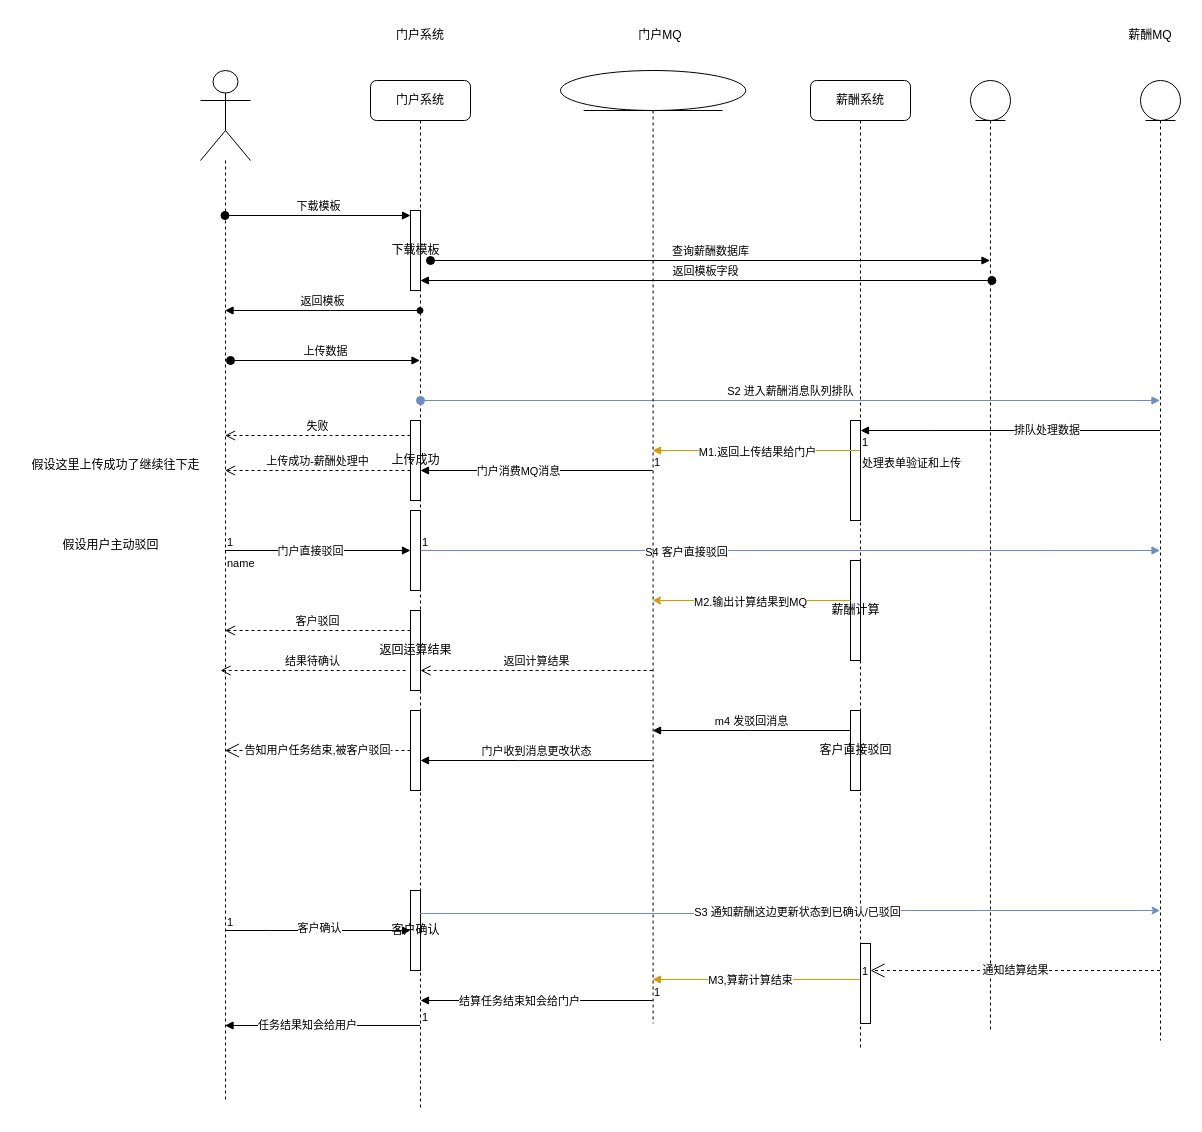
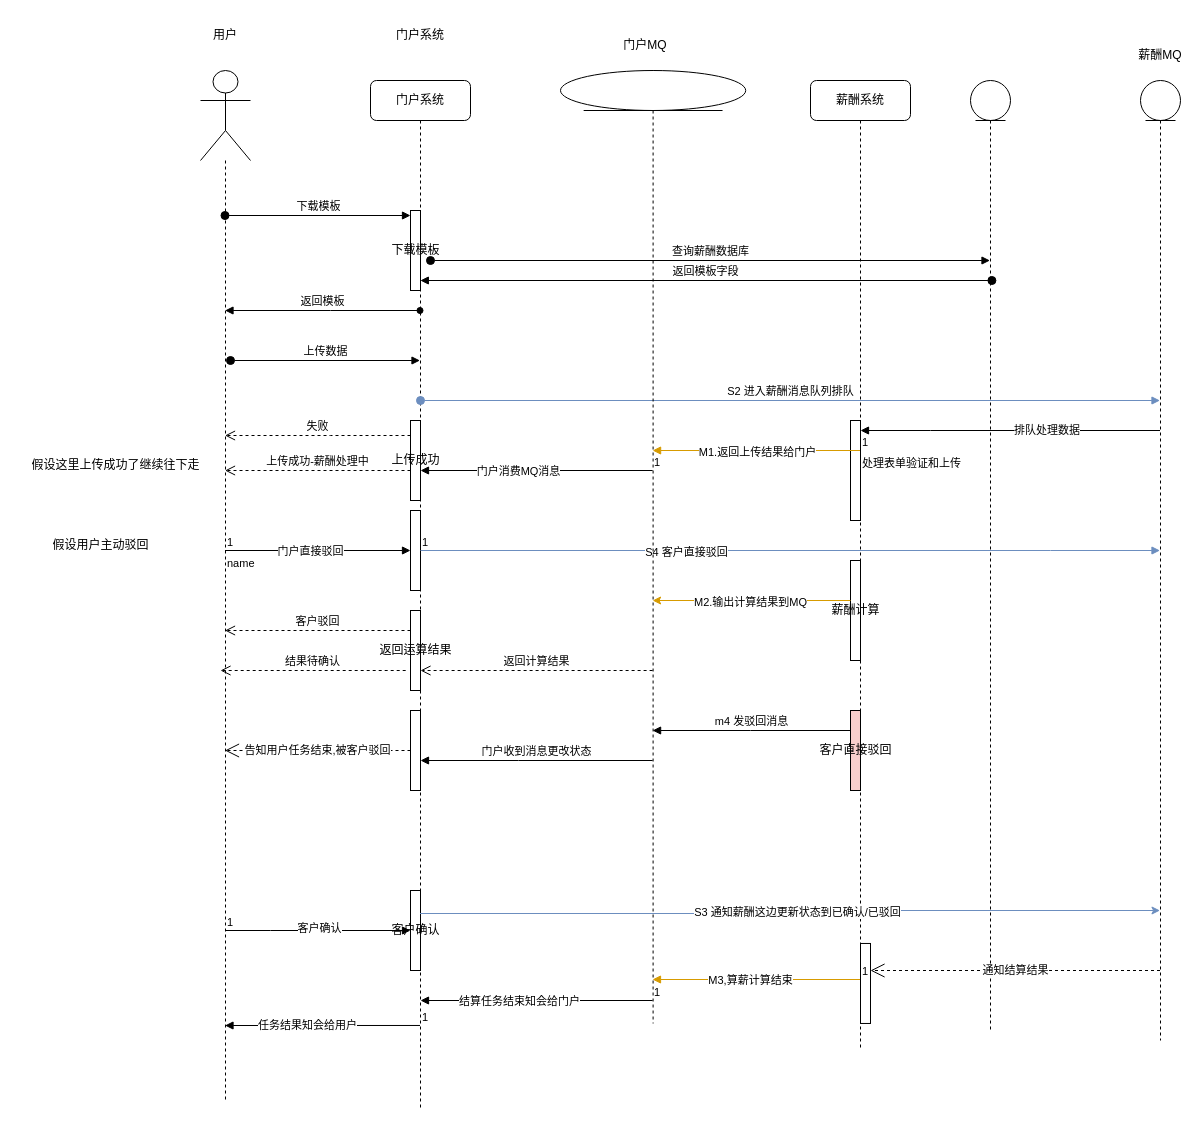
+ <mxCell id="24" value="用户" style="text;html=1;strokeColor=none;fillColor=none;align=center;verticalAlign=middle;whiteSpace=wrap;rounded=0;" parent="1" vertex="1"><mxGeometry x="195" y="20" width="60" height="30" as="geometry" /></mxCell>
- <mxCell id="26" value="门户MQ" style="text;html=1;strokeColor=none;fillColor=none;align=center;verticalAlign=middle;whiteSpace=wrap;rounded=0;" parent="1" vertex="1"><mxGeometry x="630" y="20" width="60" height="30" as="geometry" /></mxCell>
+ <mxCell id="26" value="门户MQ" style="text;html=1;strokeColor=none;fillColor=none;align=center;verticalAlign=middle;whiteSpace=wrap;rounded=0;" parent="1" vertex="1"><mxGeometry x="615" y="30" width="60" height="30" as="geometry" /></mxCell>
- <mxCell id="27" value="薪酬MQ" style="text;html=1;strokeColor=none;fillColor=none;align=center;verticalAlign=middle;whiteSpace=wrap;rounded=0;" parent="1" vertex="1"><mxGeometry x="1120" y="20" width="60" height="30" as="geometry" /></mxCell>
+ <mxCell id="27" value="薪酬MQ" style="text;html=1;strokeColor=none;fillColor=none;align=center;verticalAlign=middle;whiteSpace=wrap;rounded=0;" parent="1" vertex="1"><mxGeometry x="1130" y="40" width="60" height="30" as="geometry" /></mxCell>
- <mxCell id="66" value="假设用户主动驳回" style="text;html=1;align=center;verticalAlign=middle;resizable=0;points=[];autosize=1;strokeColor=none;fillColor=none;" vertex="1" parent="1"><mxGeometry x="50" y="530" width="120" height="30" as="geometry" /></mxCell>
+ <mxCell id="66" value="假设用户主动驳回" style="text;html=1;align=center;verticalAlign=middle;resizable=0;points=[];autosize=1;strokeColor=none;fillColor=none;" vertex="1" parent="1"><mxGeometry x="40" y="530" width="120" height="30" as="geometry" /></mxCell>
- <mxCell id="15" value="客户直接驳回" style="html=1;points=[[0,0,0,0,5],[0,1,0,0,-5],[1,0,0,0,5],[1,1,0,0,-5]];perimeter=orthogonalPerimeter;outlineConnect=0;targetShapes=umlLifeline;portConstraint=eastwest;newEdgeStyle={&quot;curved&quot;:0,&quot;rounded&quot;:0};" parent="12" vertex="1"><mxGeometry x="40" y="630" width="10" height="80" as="geometry" /></mxCell>
+ <mxCell id="15" value="客户直接驳回" style="html=1;points=[[0,0,0,0,5],[0,1,0,0,-5],[1,0,0,0,5],[1,1,0,0,-5]];perimeter=orthogonalPerimeter;outlineConnect=0;targetShapes=umlLifeline;portConstraint=eastwest;newEdgeStyle={&quot;curved&quot;:0,&quot;rounded&quot;:0};fillColor=#f8cecc;" parent="12" vertex="1"><mxGeometry x="40" y="630" width="10" height="80" as="geometry" /></mxCell>
